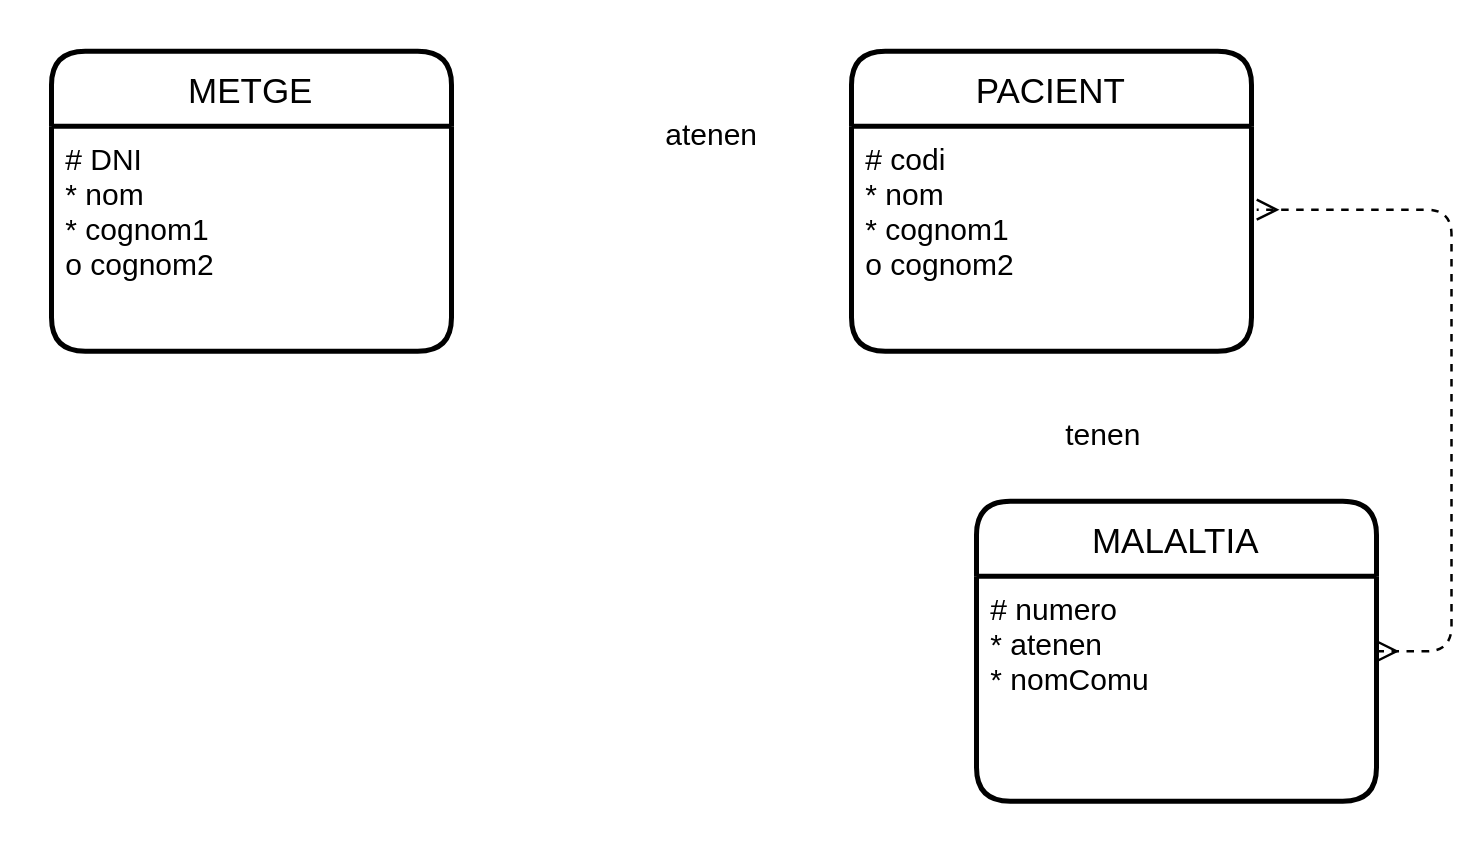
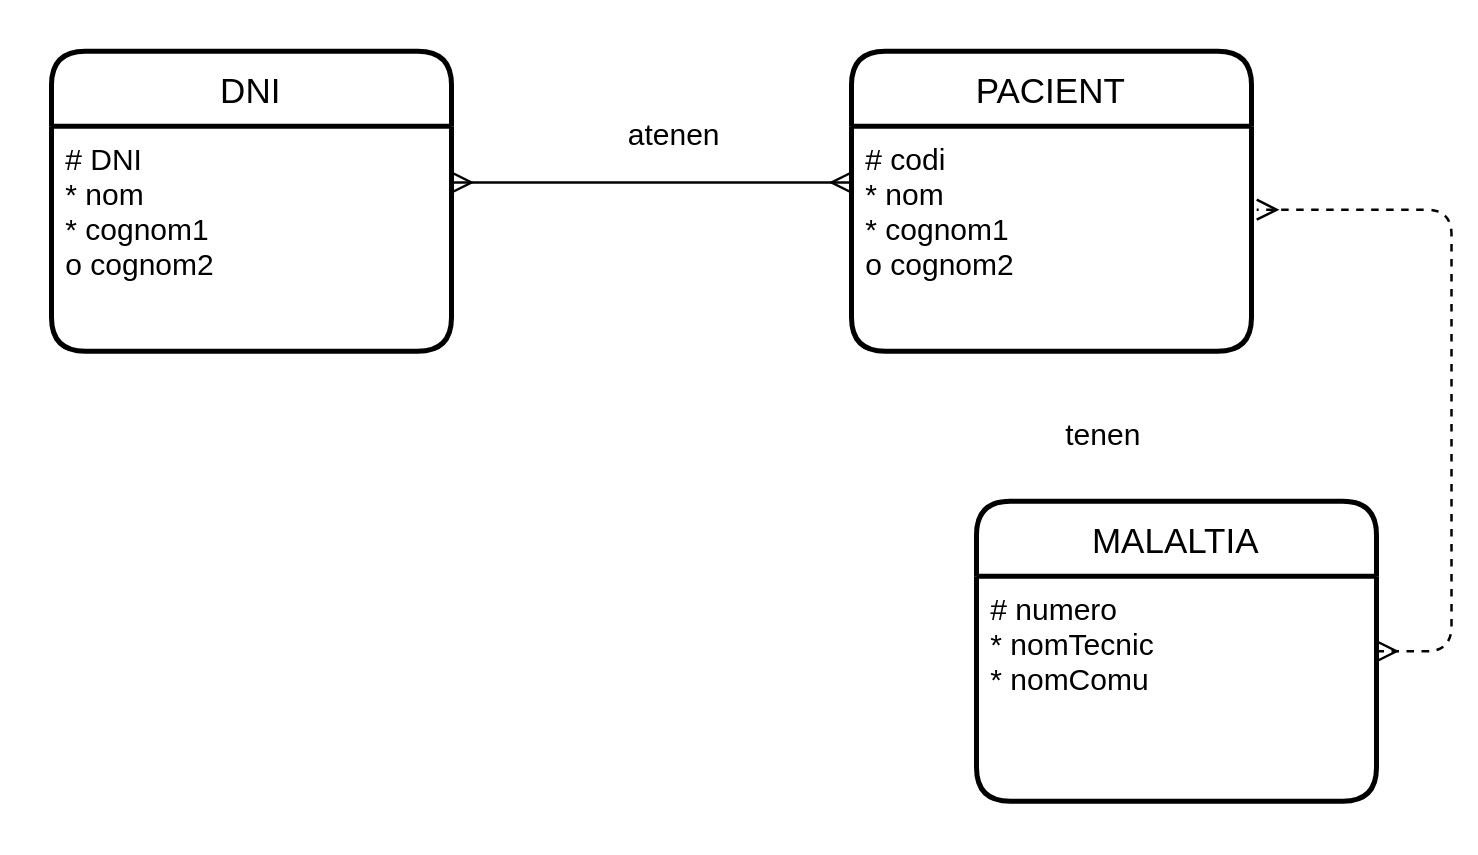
- <mxCell id="2" value="METGE" style="swimlane;childLayout=stackLayout;horizontal=1;startSize=30;horizontalStack=0;rounded=1;fontSize=14;fontStyle=0;strokeWidth=2;resizeParent=0;resizeLast=1;shadow=0;dashed=0;align=center;" vertex="1" parent="1"><mxGeometry x="20" y="20" width="160" height="120" as="geometry" /></mxCell>
+ <mxCell id="2" value="DNI" style="swimlane;childLayout=stackLayout;horizontal=1;startSize=30;horizontalStack=0;rounded=1;fontSize=14;fontStyle=0;strokeWidth=2;resizeParent=0;resizeLast=1;shadow=0;dashed=0;align=center;" vertex="1" parent="1"><mxGeometry x="20" y="20" width="160" height="120" as="geometry" /></mxCell>
- <mxCell id="7" value="atenen" style="text;strokeColor=none;fillColor=none;spacingLeft=4;spacingRight=4;overflow=hidden;rotatable=0;points=[[0,0.5],[1,0.5]];portConstraint=eastwest;fontSize=12;" vertex="1" parent="1"><mxGeometry x="260" y="40" width="70" height="30" as="geometry" /></mxCell>
+ <mxCell id="7" value="atenen" style="text;strokeColor=none;fillColor=none;spacingLeft=4;spacingRight=4;overflow=hidden;rotatable=0;points=[[0,0.5],[1,0.5]];portConstraint=eastwest;fontSize=12;" vertex="1" parent="1"><mxGeometry x="245" y="40" width="70" height="30" as="geometry" /></mxCell>
+ <mxCell id="6" value="" style="edgeStyle=entityRelationEdgeStyle;fontSize=12;html=1;endArrow=ERmany;startArrow=ERmany;exitX=1;exitY=0.25;exitDx=0;exitDy=0;entryX=0;entryY=0.25;entryDx=0;entryDy=0;" edge="1" parent="1" source="3" target="5"><mxGeometry width="100" height="100" relative="1" as="geometry"><mxPoint x="320" y="130" as="sourcePoint" /><mxPoint x="420" y="30" as="targetPoint" /></mxGeometry></mxCell>
- <mxCell id="9" value="# numero&#10;* atenen&#10;* nomComu" style="align=left;strokeColor=none;fillColor=none;spacingLeft=4;fontSize=12;verticalAlign=top;resizable=0;rotatable=0;part=1;" vertex="1" parent="8"><mxGeometry y="30" width="160" height="90" as="geometry" /></mxCell>
+ <mxCell id="9" value="# numero&#10;* nomTecnic&#10;* nomComu" style="align=left;strokeColor=none;fillColor=none;spacingLeft=4;fontSize=12;verticalAlign=top;resizable=0;rotatable=0;part=1;" vertex="1" parent="8"><mxGeometry y="30" width="160" height="90" as="geometry" /></mxCell>
